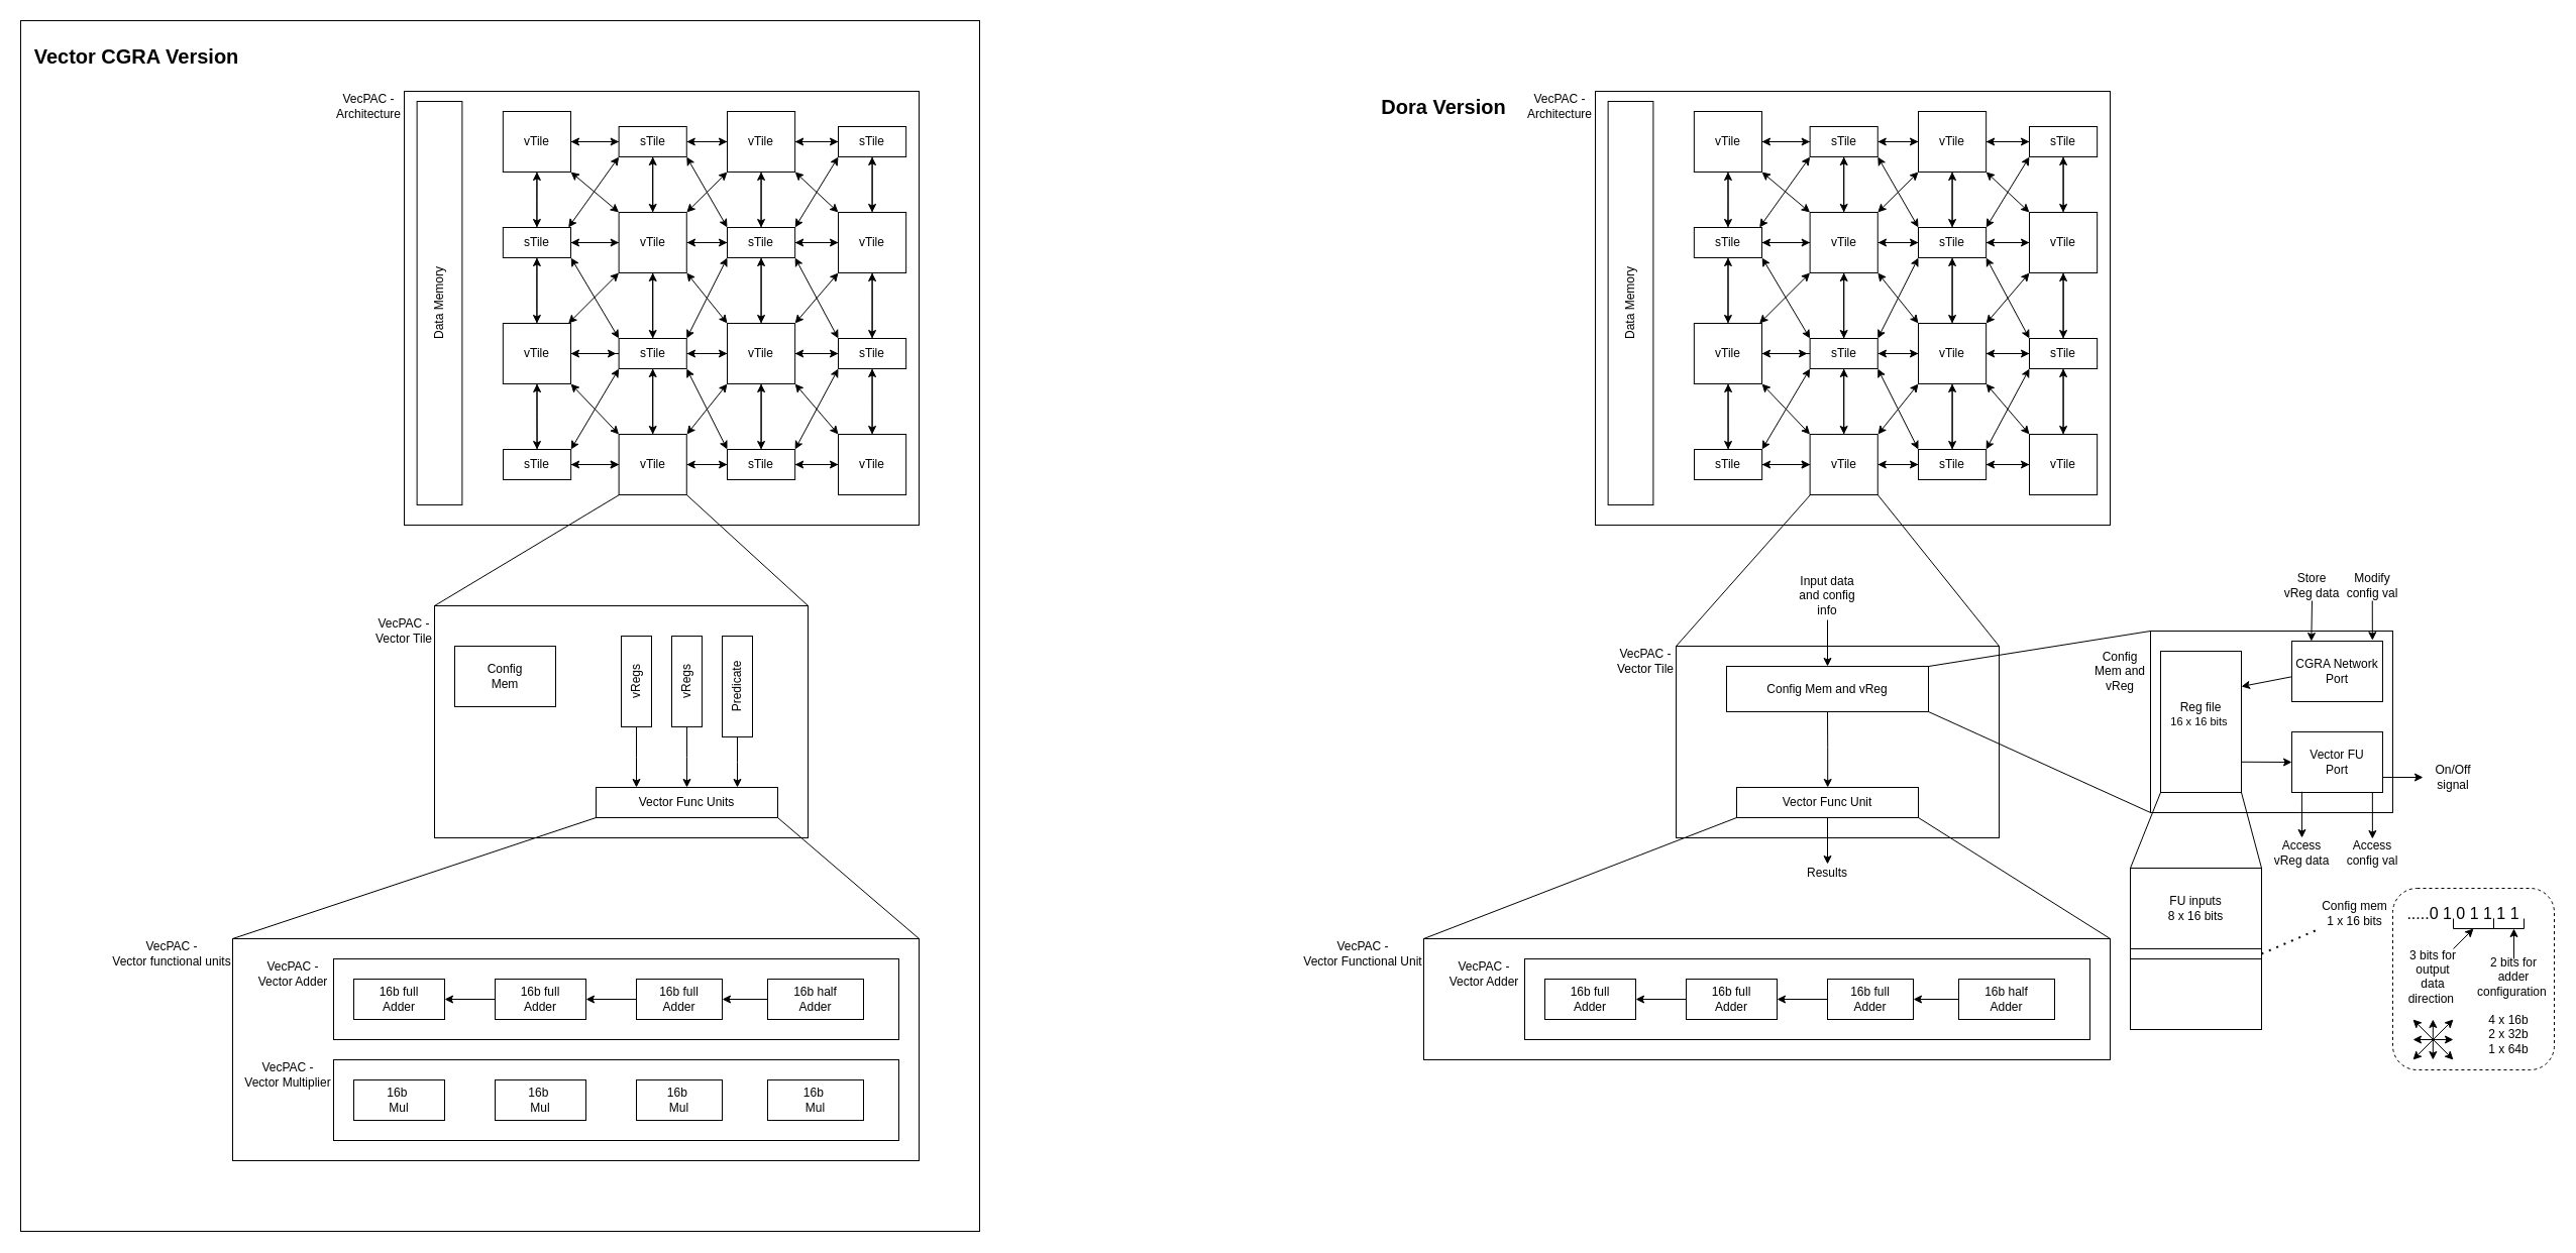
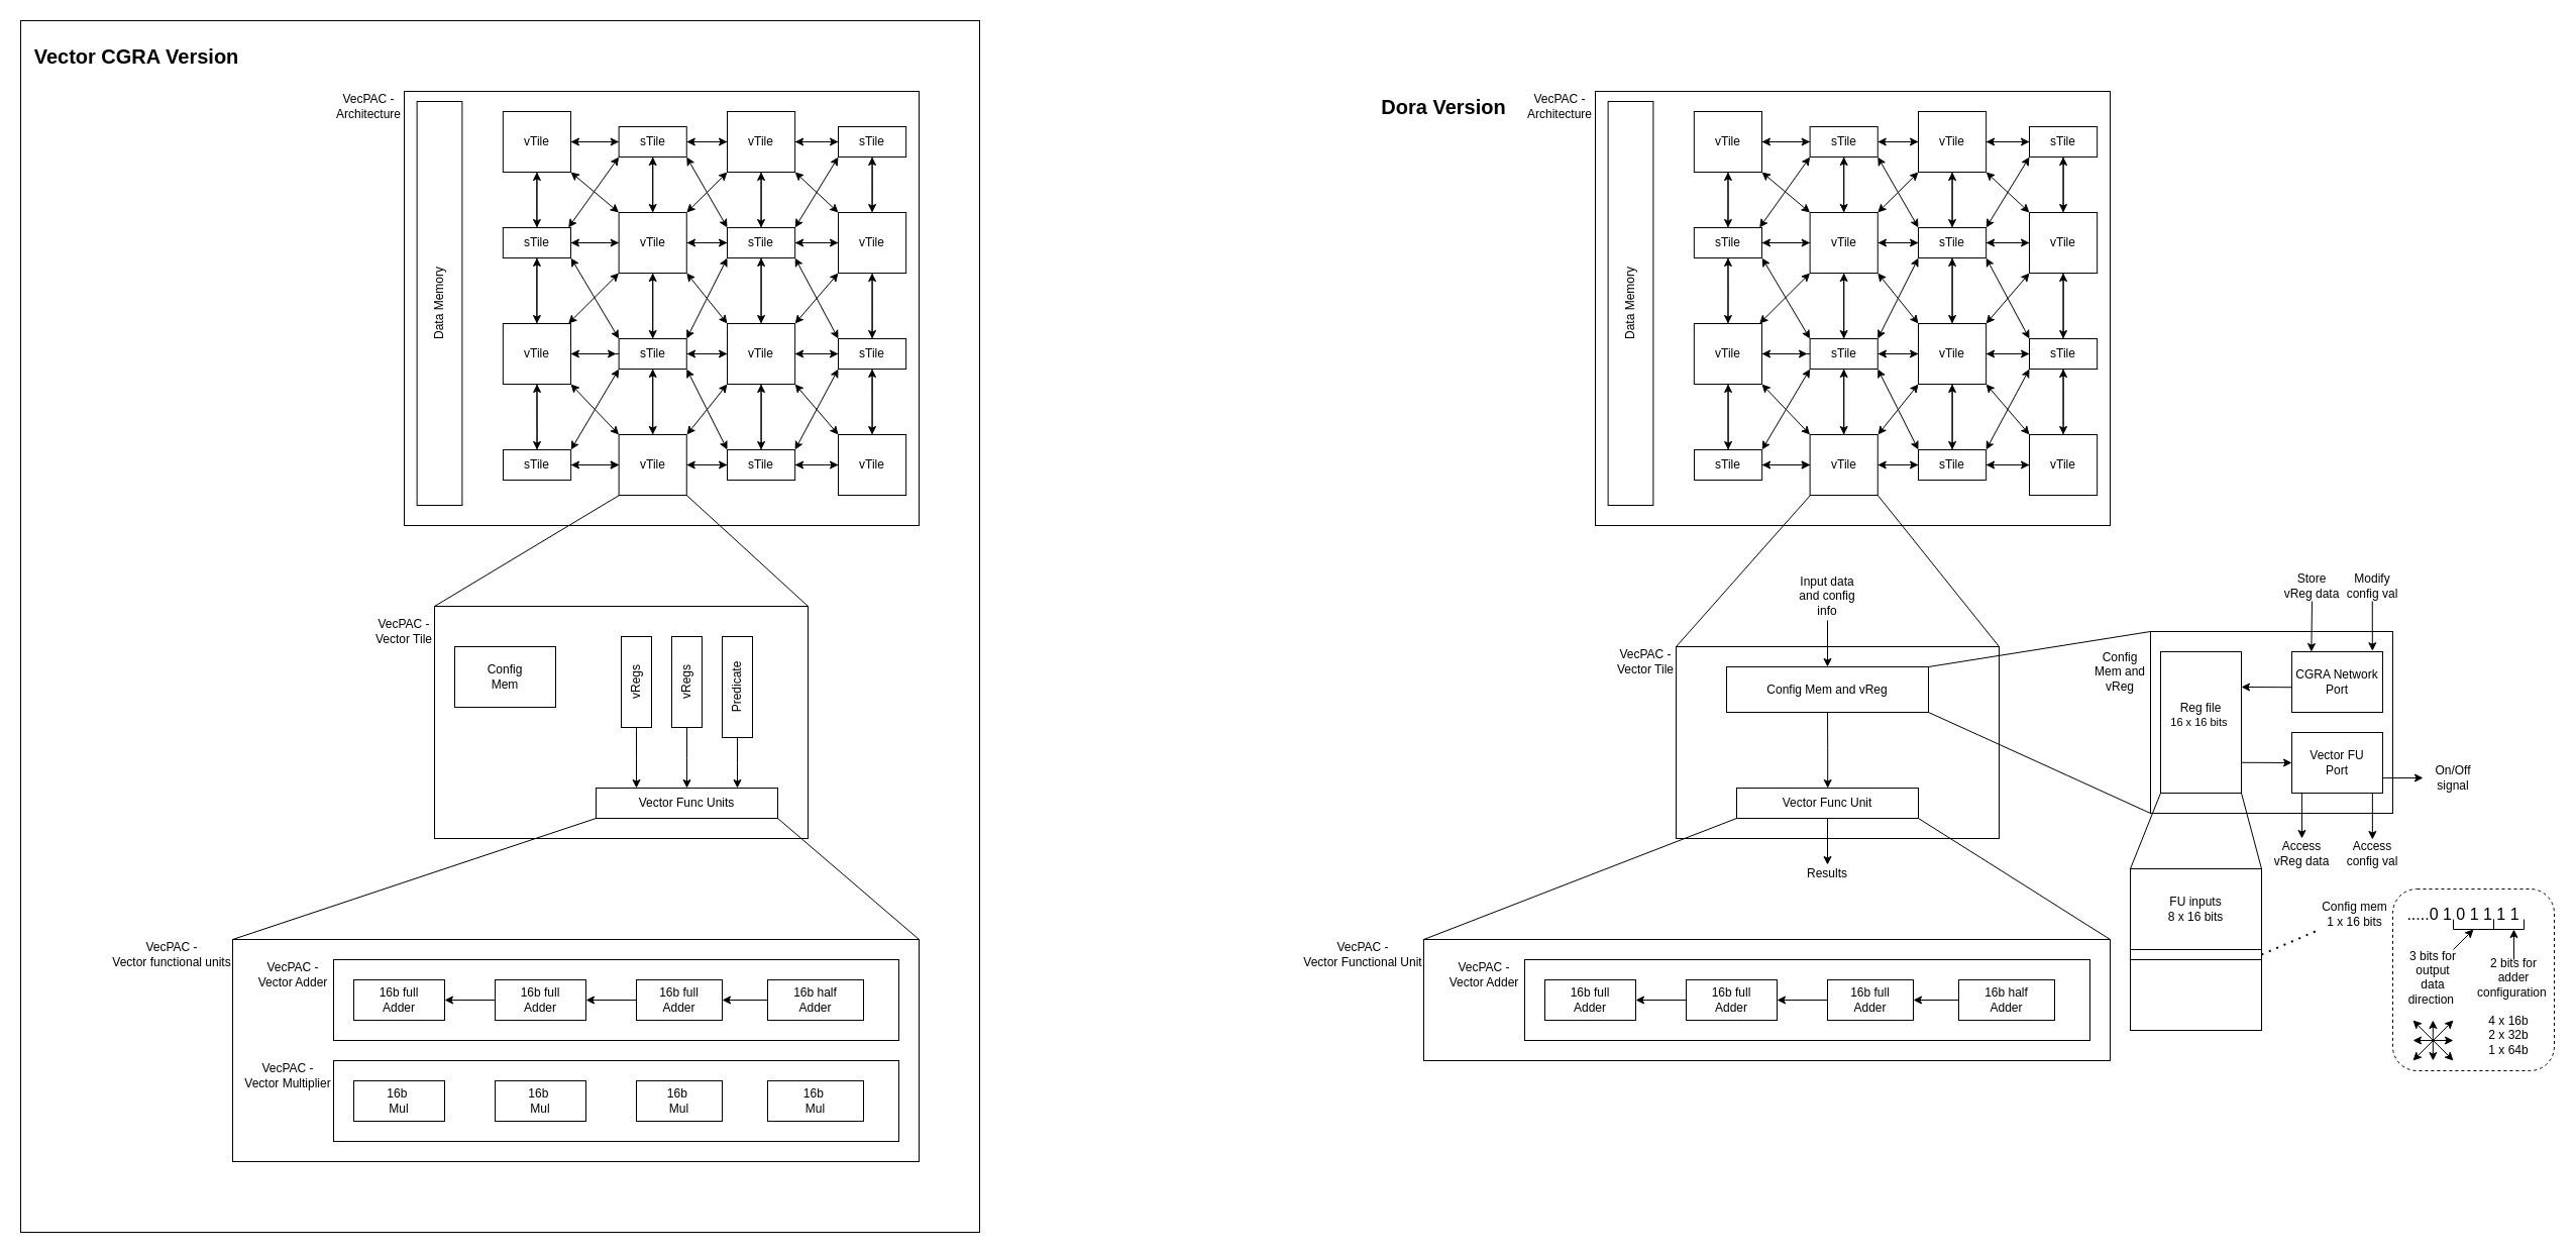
- <mxCell id="230" value="CGRA Network &lt;br&gt;Port" style="rounded=0;whiteSpace=wrap;html=1;" parent="1" vertex="1"><mxGeometry x="2270" y="635" width="90" height="60" as="geometry" /></mxCell>
+ <mxCell id="230" value="CGRA Network &lt;br&gt;Port" style="rounded=0;whiteSpace=wrap;html=1;" parent="1" vertex="1"><mxGeometry x="2270" y="645" width="90" height="60" as="geometry" /></mxCell>
